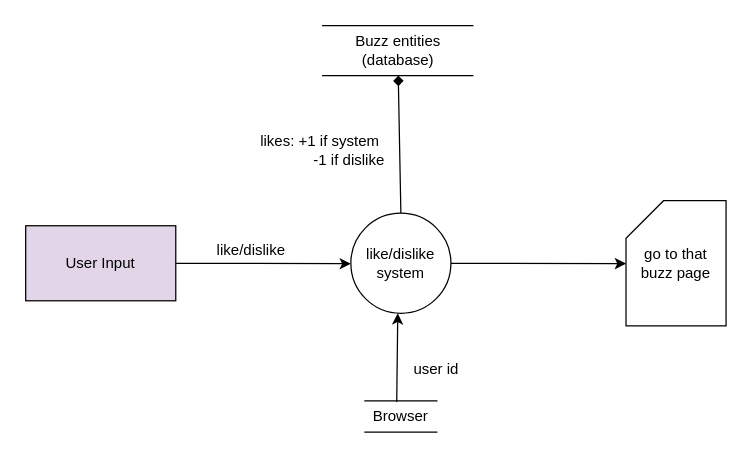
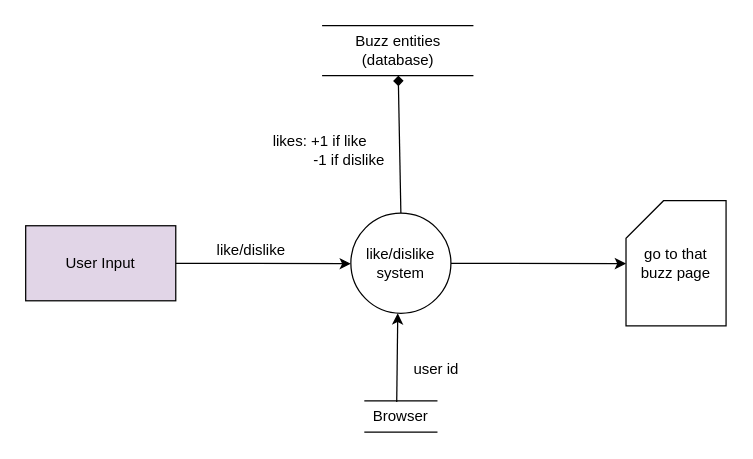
- <mxCell id="12" value="likes: +1 if system&lt;br&gt;&amp;nbsp; &amp;nbsp; &amp;nbsp; &amp;nbsp; &amp;nbsp; &amp;nbsp; &amp;nbsp; -1 if dislike" style="text;html=1;align=center;verticalAlign=middle;resizable=0;points=[];autosize=1;strokeColor=none;fillColor=none;" vertex="1" parent="1"><mxGeometry x="190" y="100" width="130" height="40" as="geometry" /></mxCell>
+ <mxCell id="12" value="likes: +1 if like&lt;br&gt;&amp;nbsp; &amp;nbsp; &amp;nbsp; &amp;nbsp; &amp;nbsp; &amp;nbsp; &amp;nbsp; -1 if dislike" style="text;html=1;align=center;verticalAlign=middle;resizable=0;points=[];autosize=1;strokeColor=none;fillColor=none;" vertex="1" parent="1"><mxGeometry x="190" y="100" width="130" height="40" as="geometry" /></mxCell>
